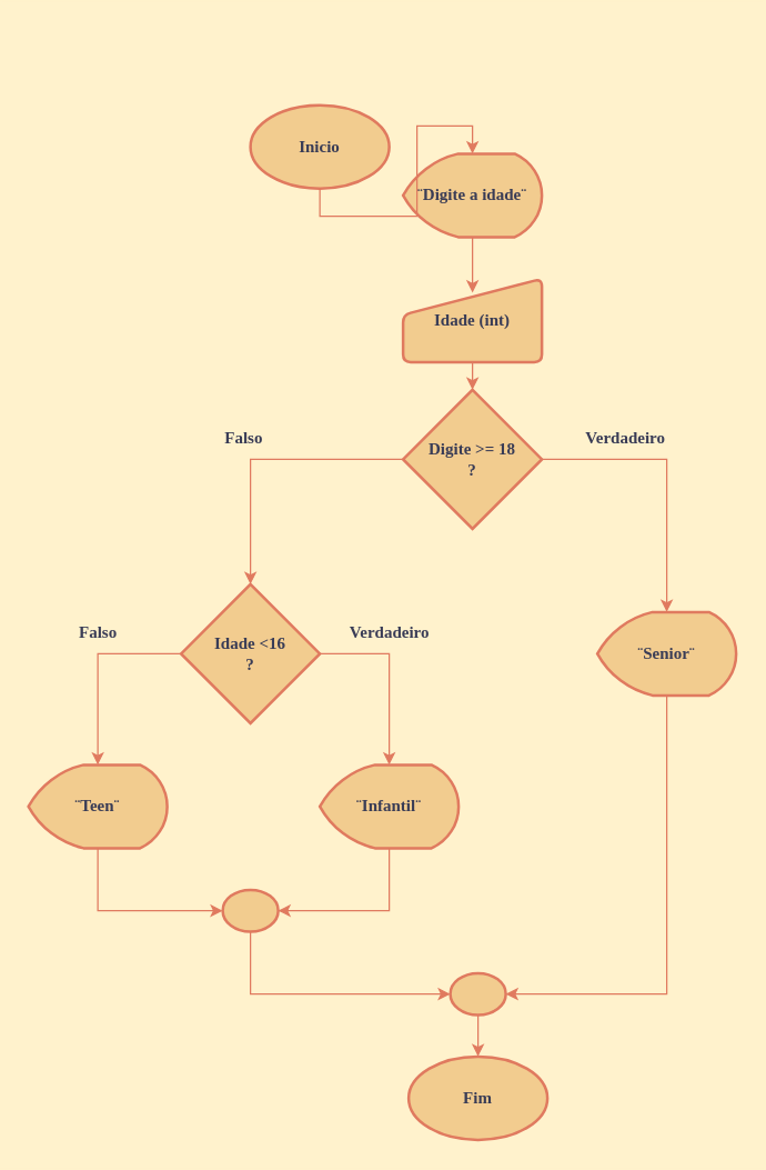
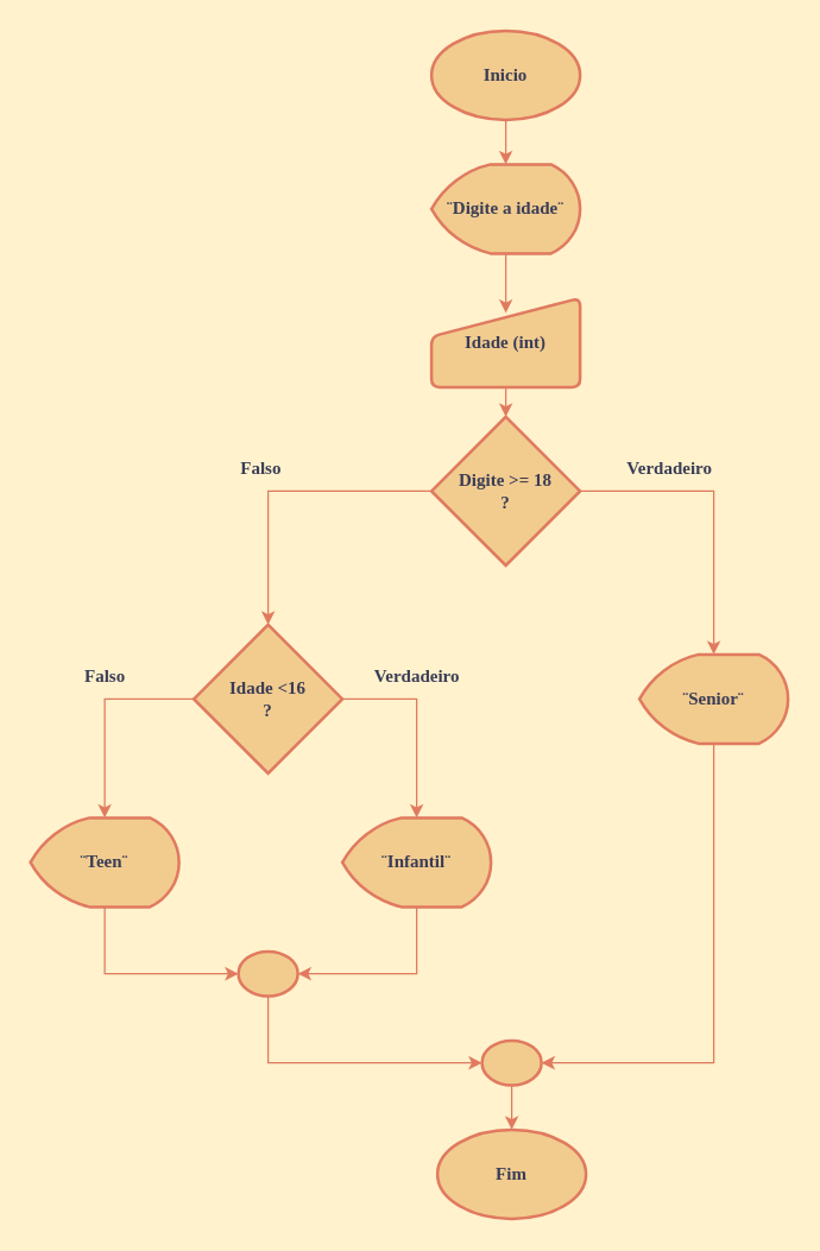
- <mxCell id="2" value="Inicio" style="strokeWidth=2;html=1;shape=mxgraph.flowchart.start_1;whiteSpace=wrap;fontFamily=Georgia;fontStyle=1;labelBackgroundColor=none;fillColor=#F2CC8F;strokeColor=#E07A5F;fontColor=#393C56;" parent="1" vertex="1"><mxGeometry x="180" y="75" width="100" height="60" as="geometry" /></mxCell>
+ <mxCell id="2" value="Inicio" style="strokeWidth=2;html=1;shape=mxgraph.flowchart.start_1;whiteSpace=wrap;fontFamily=Georgia;fontStyle=1;labelBackgroundColor=none;fillColor=#F2CC8F;strokeColor=#E07A5F;fontColor=#393C56;" parent="1" vertex="1"><mxGeometry x="290" y="20" width="100" height="60" as="geometry" /></mxCell>
